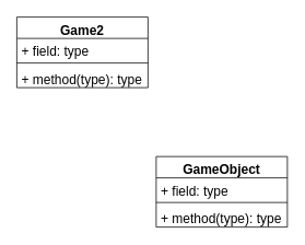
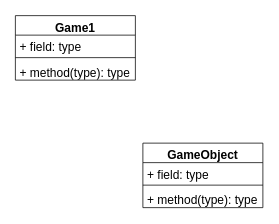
- <mxCell id="6" value="Game2" style="swimlane;fontStyle=1;align=center;verticalAlign=top;childLayout=stackLayout;horizontal=1;startSize=26;horizontalStack=0;resizeParent=1;resizeParentMax=0;resizeLast=0;collapsible=1;marginBottom=0;whiteSpace=wrap;html=1;fontSize=16;" vertex="1" parent="1"><mxGeometry x="20" y="20" width="160" height="86" as="geometry" /></mxCell>
+ <mxCell id="6" value="Game1" style="swimlane;fontStyle=1;align=center;verticalAlign=top;childLayout=stackLayout;horizontal=1;startSize=26;horizontalStack=0;resizeParent=1;resizeParentMax=0;resizeLast=0;collapsible=1;marginBottom=0;whiteSpace=wrap;html=1;fontSize=16;" vertex="1" parent="1"><mxGeometry x="20" y="20" width="160" height="86" as="geometry" /></mxCell>
